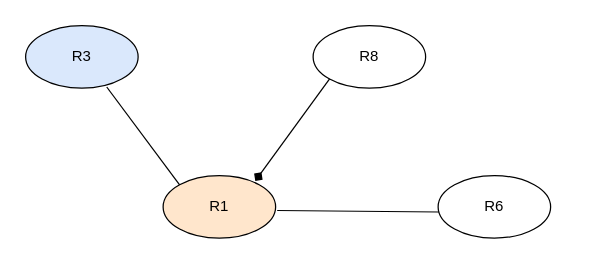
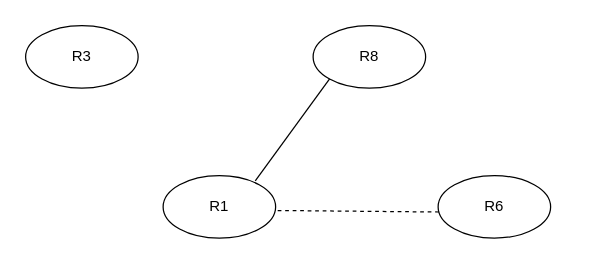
- <mxCell id="3" value="R3" style="ellipse;whiteSpace=wrap;html=1;fillColor=#dae8fc;" vertex="1" parent="1"><mxGeometry x="20" y="20" width="90" height="50" as="geometry" /></mxCell>
+ <mxCell id="3" value="R3" style="ellipse;whiteSpace=wrap;html=1;" vertex="1" parent="1"><mxGeometry x="20" y="20" width="90" height="50" as="geometry" /></mxCell>
- <mxCell id="7" value="" style="endArrow=none;html=1;rounded=0;entryX=0.721;entryY=0.982;entryDx=0;entryDy=0;entryPerimeter=0;exitX=0;exitY=0;exitDx=0;exitDy=0;" edge="1" parent="1" source="2" target="3"><mxGeometry width="50" height="50" relative="1" as="geometry"><mxPoint x="270" y="240" as="sourcePoint" /><mxPoint x="320" y="190" as="targetPoint" /></mxGeometry></mxCell>
- <mxCell id="8" value="" style="endArrow=diamond;html=1;rounded=0;entryX=0.819;entryY=0.084;entryDx=0;entryDy=0;entryPerimeter=0;exitX=0;exitY=1;exitDx=0;exitDy=0;" edge="1" parent="1" source="4" target="2"><mxGeometry width="50" height="50" relative="1" as="geometry"><mxPoint x="270" y="240" as="sourcePoint" /><mxPoint x="320" y="190" as="targetPoint" /></mxGeometry></mxCell>
+ <mxCell id="8" value="" style="endArrow=none;html=1;rounded=0;entryX=0.819;entryY=0.084;entryDx=0;entryDy=0;entryPerimeter=0;exitX=0;exitY=1;exitDx=0;exitDy=0;" edge="1" parent="1" source="4" target="2"><mxGeometry width="50" height="50" relative="1" as="geometry"><mxPoint x="270" y="240" as="sourcePoint" /><mxPoint x="320" y="190" as="targetPoint" /></mxGeometry></mxCell>
- <mxCell id="2" value="R1" style="ellipse;whiteSpace=wrap;html=1;fillColor=#ffe6cc;" vertex="1" parent="1"><mxGeometry x="130" y="140" width="90" height="50" as="geometry" /></mxCell>
+ <mxCell id="2" value="R1" style="ellipse;whiteSpace=wrap;html=1;" vertex="1" parent="1"><mxGeometry x="130" y="140" width="90" height="50" as="geometry" /></mxCell>
- <mxCell id="6" value="" style="endArrow=none;html=1;rounded=0;entryX=1.014;entryY=0.558;entryDx=0;entryDy=0;entryPerimeter=0;exitX=0.007;exitY=0.582;exitDx=0;exitDy=0;exitPerimeter=0;" edge="1" parent="1" source="5" target="2"><mxGeometry width="50" height="50" relative="1" as="geometry"><mxPoint x="270" y="240" as="sourcePoint" /><mxPoint x="320" y="190" as="targetPoint" /></mxGeometry></mxCell>
+ <mxCell id="6" value="" style="endArrow=none;html=1;rounded=0;entryX=1.014;entryY=0.558;entryDx=0;entryDy=0;entryPerimeter=0;exitX=0.007;exitY=0.582;exitDx=0;exitDy=0;exitPerimeter=0;dashed=1;" edge="1" parent="1" source="5" target="2"><mxGeometry width="50" height="50" relative="1" as="geometry"><mxPoint x="270" y="240" as="sourcePoint" /><mxPoint x="320" y="190" as="targetPoint" /></mxGeometry></mxCell>
